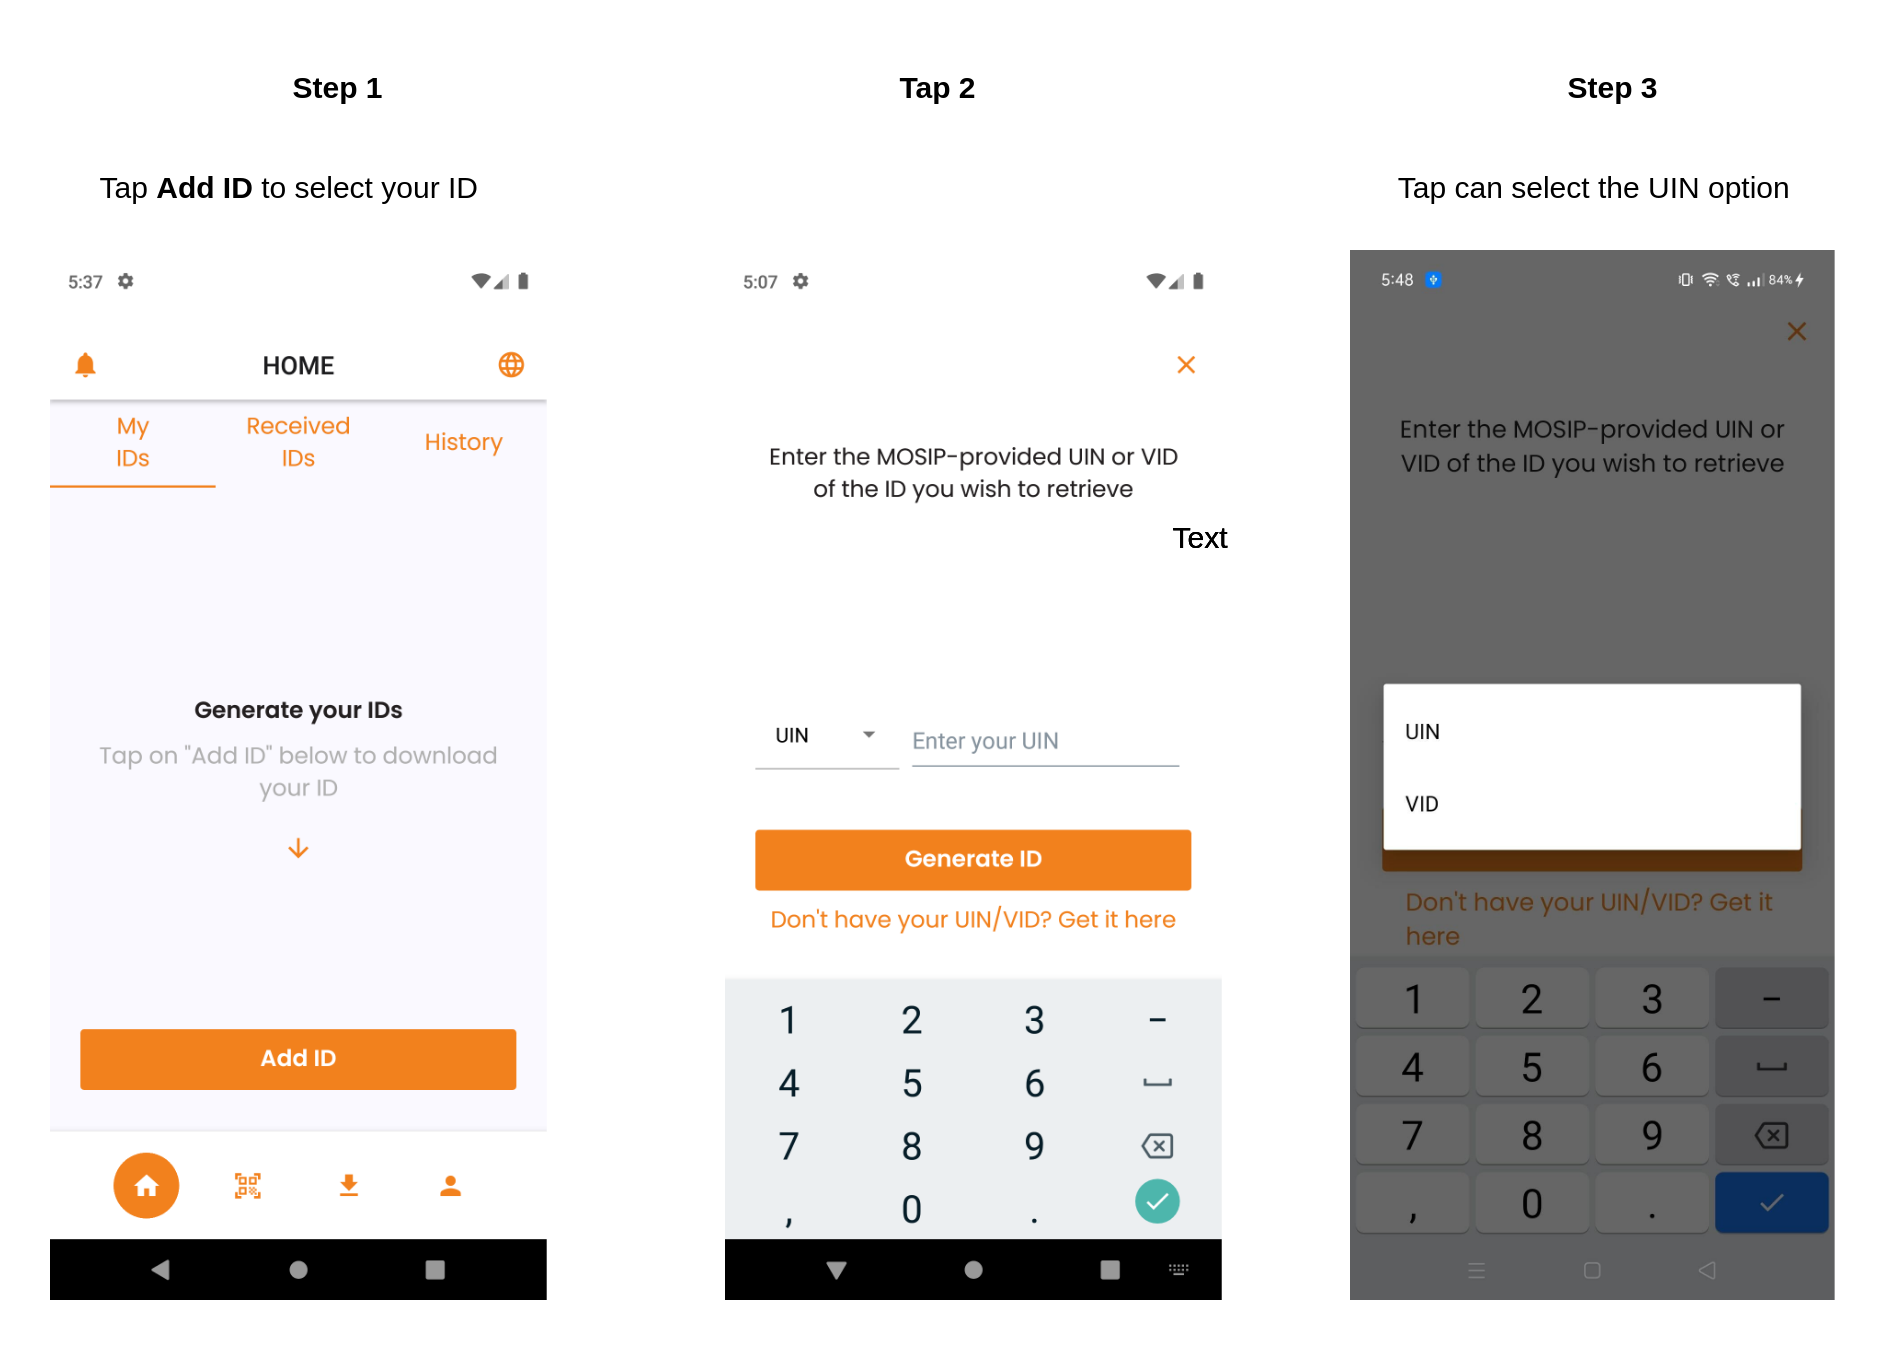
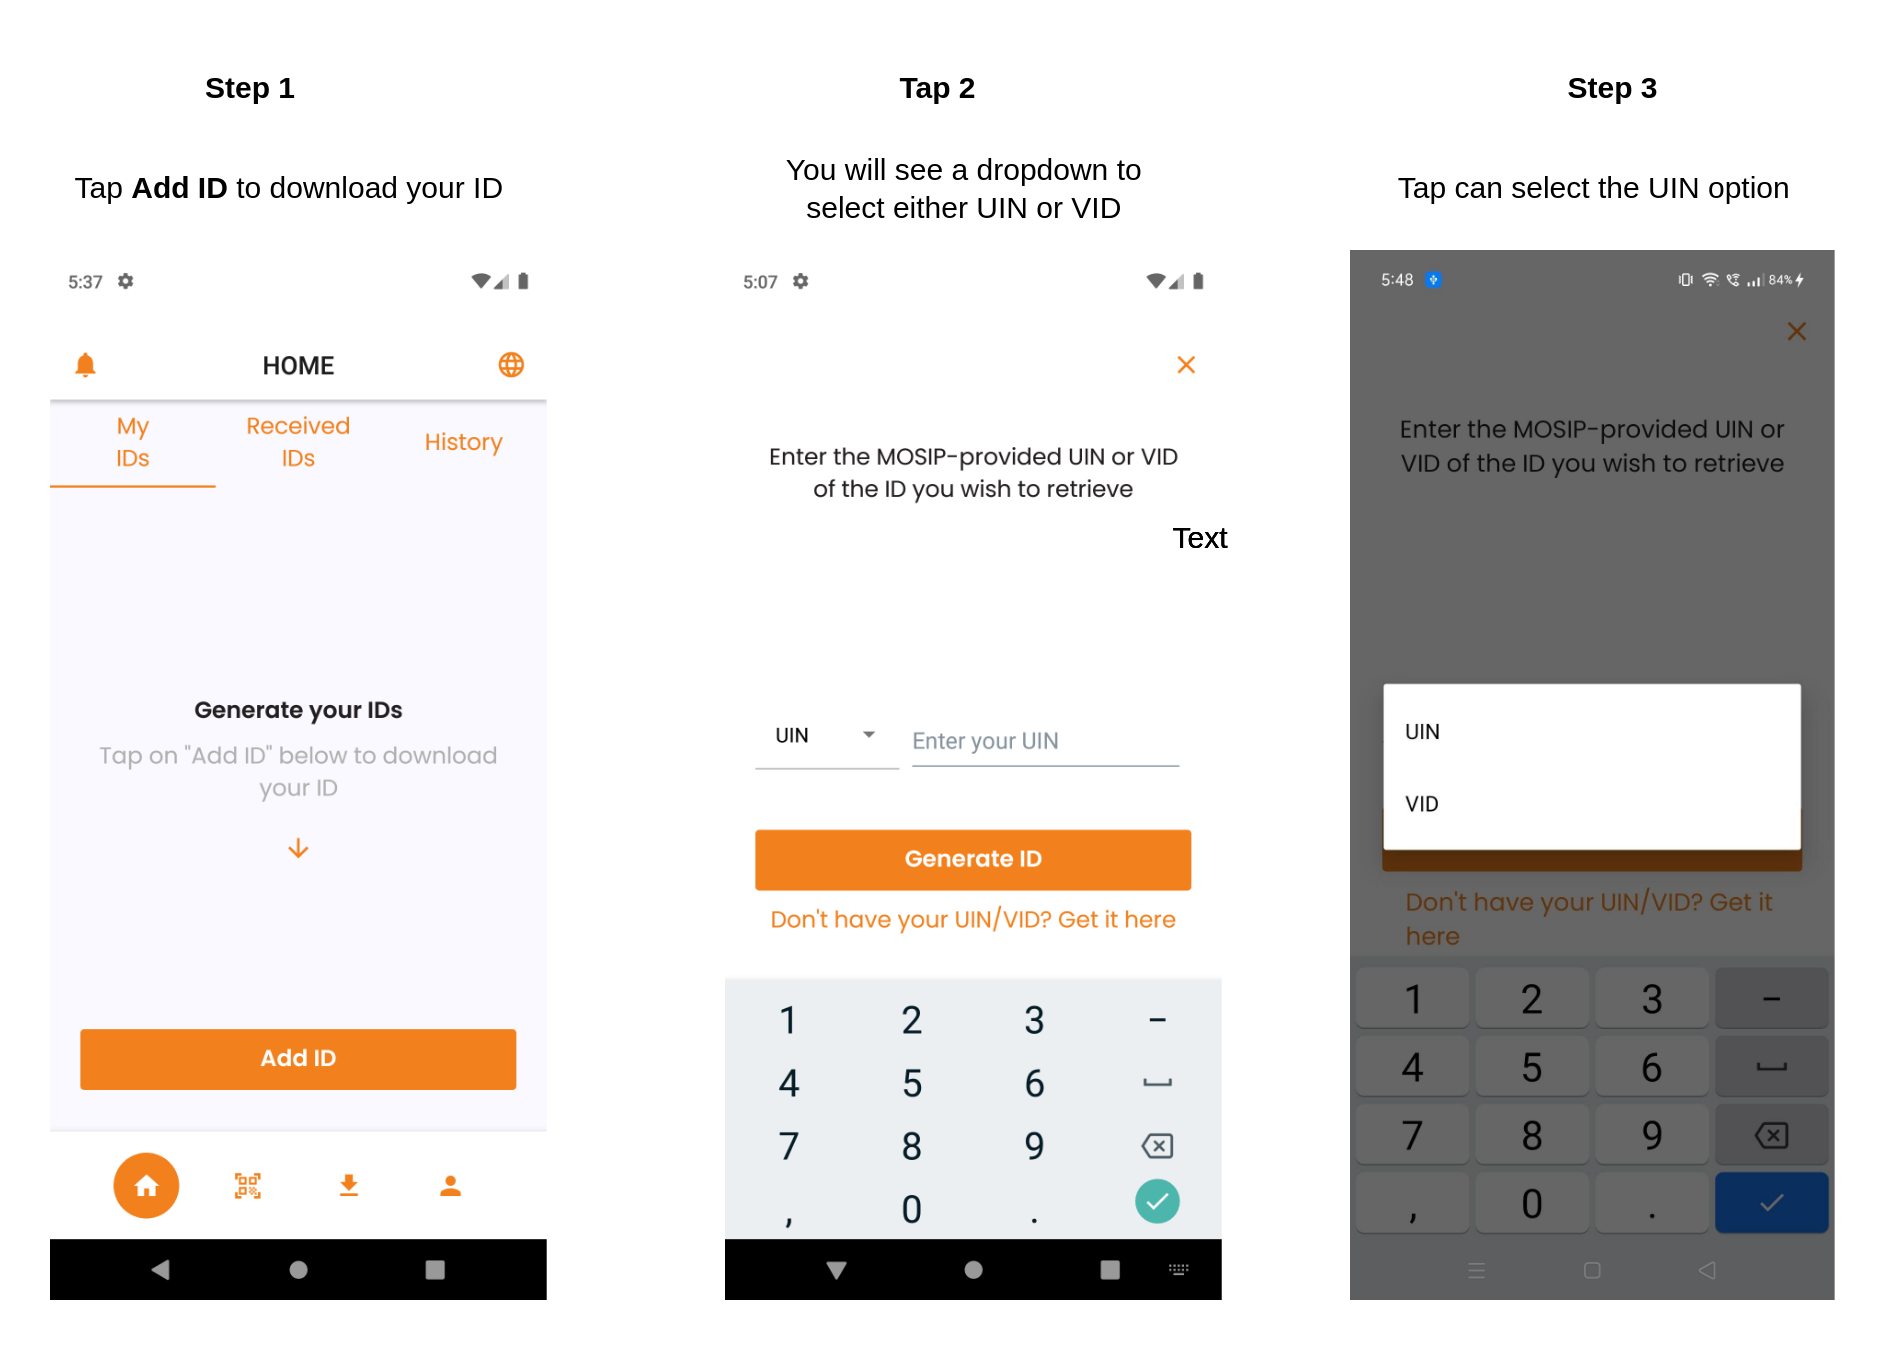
- <mxCell id="5" value="&lt;font style=&quot;font-size: 12px;&quot;&gt;&lt;b&gt;Step 1&lt;/b&gt;&lt;/font&gt;" style="text;html=1;strokeColor=none;fillColor=none;align=center;verticalAlign=middle;whiteSpace=wrap;rounded=0;" vertex="1" parent="1"><mxGeometry x="105" y="20" width="60" height="30" as="geometry" /></mxCell>
+ <mxCell id="5" value="&lt;font style=&quot;font-size: 12px;&quot;&gt;&lt;b&gt;Step 1&lt;/b&gt;&lt;/font&gt;" style="text;html=1;strokeColor=none;fillColor=none;align=center;verticalAlign=middle;whiteSpace=wrap;rounded=0;" vertex="1" parent="1"><mxGeometry x="70" y="20" width="60" height="30" as="geometry" /></mxCell>
- <mxCell id="9" value="Tap &lt;b&gt;Add ID&lt;/b&gt; to select your ID" style="text;html=1;align=center;verticalAlign=middle;resizable=0;points=[];autosize=1;strokeColor=none;fillColor=none;fontSize=12;" vertex="1" parent="1"><mxGeometry x="20" y="60" width="190" height="30" as="geometry" /></mxCell>
+ <mxCell id="9" value="Tap &lt;b&gt;Add ID&lt;/b&gt; to download your ID" style="text;html=1;align=center;verticalAlign=middle;resizable=0;points=[];autosize=1;strokeColor=none;fillColor=none;fontSize=12;" vertex="1" parent="1"><mxGeometry x="20" y="60" width="190" height="30" as="geometry" /></mxCell>
+ <mxCell id="11" value="You will see a dropdown to&lt;br&gt;select either UIN or VID" style="text;html=1;align=center;verticalAlign=middle;resizable=0;points=[];autosize=1;strokeColor=none;fillColor=none;fontSize=12;" vertex="1" parent="1"><mxGeometry x="300" y="55" width="170" height="40" as="geometry" /></mxCell>
